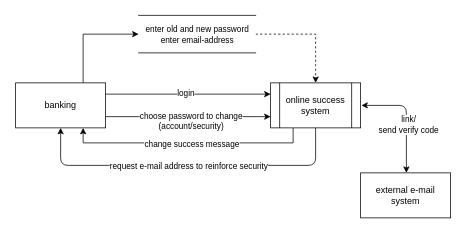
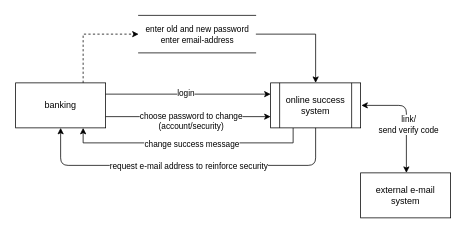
- <mxCell id="5" style="edgeStyle=orthogonalEdgeStyle;rounded=0;orthogonalLoop=1;jettySize=auto;html=1;exitX=0.75;exitY=0;exitDx=0;exitDy=0;entryX=0;entryY=0.5;entryDx=0;entryDy=0;" parent="1" source="6" target="10" edge="1"><mxGeometry relative="1" as="geometry" /></mxCell>
+ <mxCell id="5" style="edgeStyle=orthogonalEdgeStyle;rounded=0;orthogonalLoop=1;jettySize=auto;html=1;exitX=0.75;exitY=0;exitDx=0;exitDy=0;entryX=0;entryY=0.5;entryDx=0;entryDy=0;dashed=1;" parent="1" source="6" target="10" edge="1"><mxGeometry relative="1" as="geometry" /></mxCell>
- <mxCell id="9" style="edgeStyle=orthogonalEdgeStyle;rounded=0;orthogonalLoop=1;jettySize=auto;html=1;exitX=1;exitY=0.5;exitDx=0;exitDy=0;entryX=0.5;entryY=0;entryDx=0;entryDy=0;dashed=1;" parent="1" source="10" target="4" edge="1"><mxGeometry relative="1" as="geometry" /></mxCell>
+ <mxCell id="9" style="edgeStyle=orthogonalEdgeStyle;rounded=0;orthogonalLoop=1;jettySize=auto;html=1;exitX=1;exitY=0.5;exitDx=0;exitDy=0;entryX=0.5;entryY=0;entryDx=0;entryDy=0;" parent="1" source="10" target="4" edge="1"><mxGeometry relative="1" as="geometry" /></mxCell>
